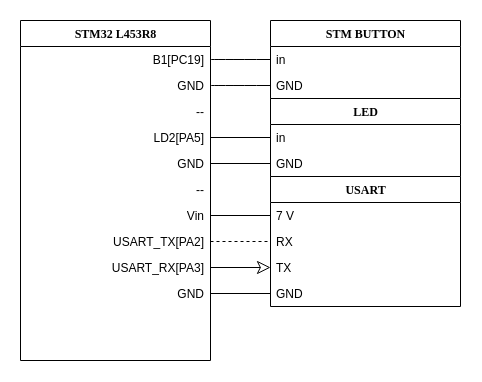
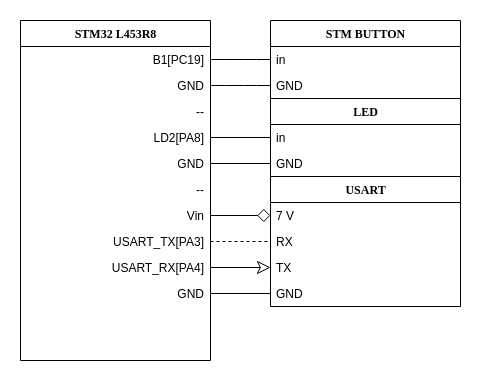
- <mxCell id="6" value="LD2[PA5]" style="text;html=1;strokeColor=none;fillColor=none;align=right;verticalAlign=top;spacingLeft=4;spacingRight=4;whiteSpace=wrap;overflow=hidden;rotatable=0;points=[[0,0.5],[1,0.5]];portConstraint=eastwest;" vertex="1" parent="2"><mxGeometry y="104" width="190" height="26" as="geometry" /></mxCell>
+ <mxCell id="6" value="LD2[PA8]" style="text;html=1;strokeColor=none;fillColor=none;align=right;verticalAlign=top;spacingLeft=4;spacingRight=4;whiteSpace=wrap;overflow=hidden;rotatable=0;points=[[0,0.5],[1,0.5]];portConstraint=eastwest;" vertex="1" parent="2"><mxGeometry y="104" width="190" height="26" as="geometry" /></mxCell>
- <mxCell id="29" style="edgeStyle=orthogonalEdgeStyle;rounded=0;orthogonalLoop=1;jettySize=auto;html=1;exitX=1;exitY=0.5;exitDx=0;exitDy=0;entryX=0;entryY=0.5;entryDx=0;entryDy=0;startArrow=none;startFill=0;startSize=13;endArrow=none;endFill=0;endSize=11;" edge="1" parent="1" source="9" target="24"><mxGeometry relative="1" as="geometry" /></mxCell>
+ <mxCell id="29" style="edgeStyle=orthogonalEdgeStyle;rounded=0;orthogonalLoop=1;jettySize=auto;html=1;exitX=1;exitY=0.5;exitDx=0;exitDy=0;entryX=0;entryY=0.5;entryDx=0;entryDy=0;startArrow=none;startFill=0;startSize=13;endArrow=diamond;endFill=0;endSize=11;" edge="1" parent="1" source="9" target="24"><mxGeometry relative="1" as="geometry" /></mxCell>
- <mxCell id="10" value="USART_TX[PA2]" style="text;html=1;strokeColor=none;fillColor=none;align=right;verticalAlign=top;spacingLeft=4;spacingRight=4;whiteSpace=wrap;overflow=hidden;rotatable=0;points=[[0,0.5],[1,0.5]];portConstraint=eastwest;" vertex="1" parent="2"><mxGeometry y="208" width="190" height="26" as="geometry" /></mxCell>
+ <mxCell id="10" value="USART_TX[PA3]" style="text;html=1;strokeColor=none;fillColor=none;align=right;verticalAlign=top;spacingLeft=4;spacingRight=4;whiteSpace=wrap;overflow=hidden;rotatable=0;points=[[0,0.5],[1,0.5]];portConstraint=eastwest;" vertex="1" parent="2"><mxGeometry y="208" width="190" height="26" as="geometry" /></mxCell>
- <mxCell id="11" value="USART_RX[PA3]" style="text;html=1;strokeColor=none;fillColor=none;align=right;verticalAlign=top;spacingLeft=4;spacingRight=4;whiteSpace=wrap;overflow=hidden;rotatable=0;points=[[0,0.5],[1,0.5]];portConstraint=eastwest;" vertex="1" parent="2"><mxGeometry y="234" width="190" height="26" as="geometry" /></mxCell>
+ <mxCell id="11" value="USART_RX[PA4]" style="text;html=1;strokeColor=none;fillColor=none;align=right;verticalAlign=top;spacingLeft=4;spacingRight=4;whiteSpace=wrap;overflow=hidden;rotatable=0;points=[[0,0.5],[1,0.5]];portConstraint=eastwest;" vertex="1" parent="2"><mxGeometry y="234" width="190" height="26" as="geometry" /></mxCell>
